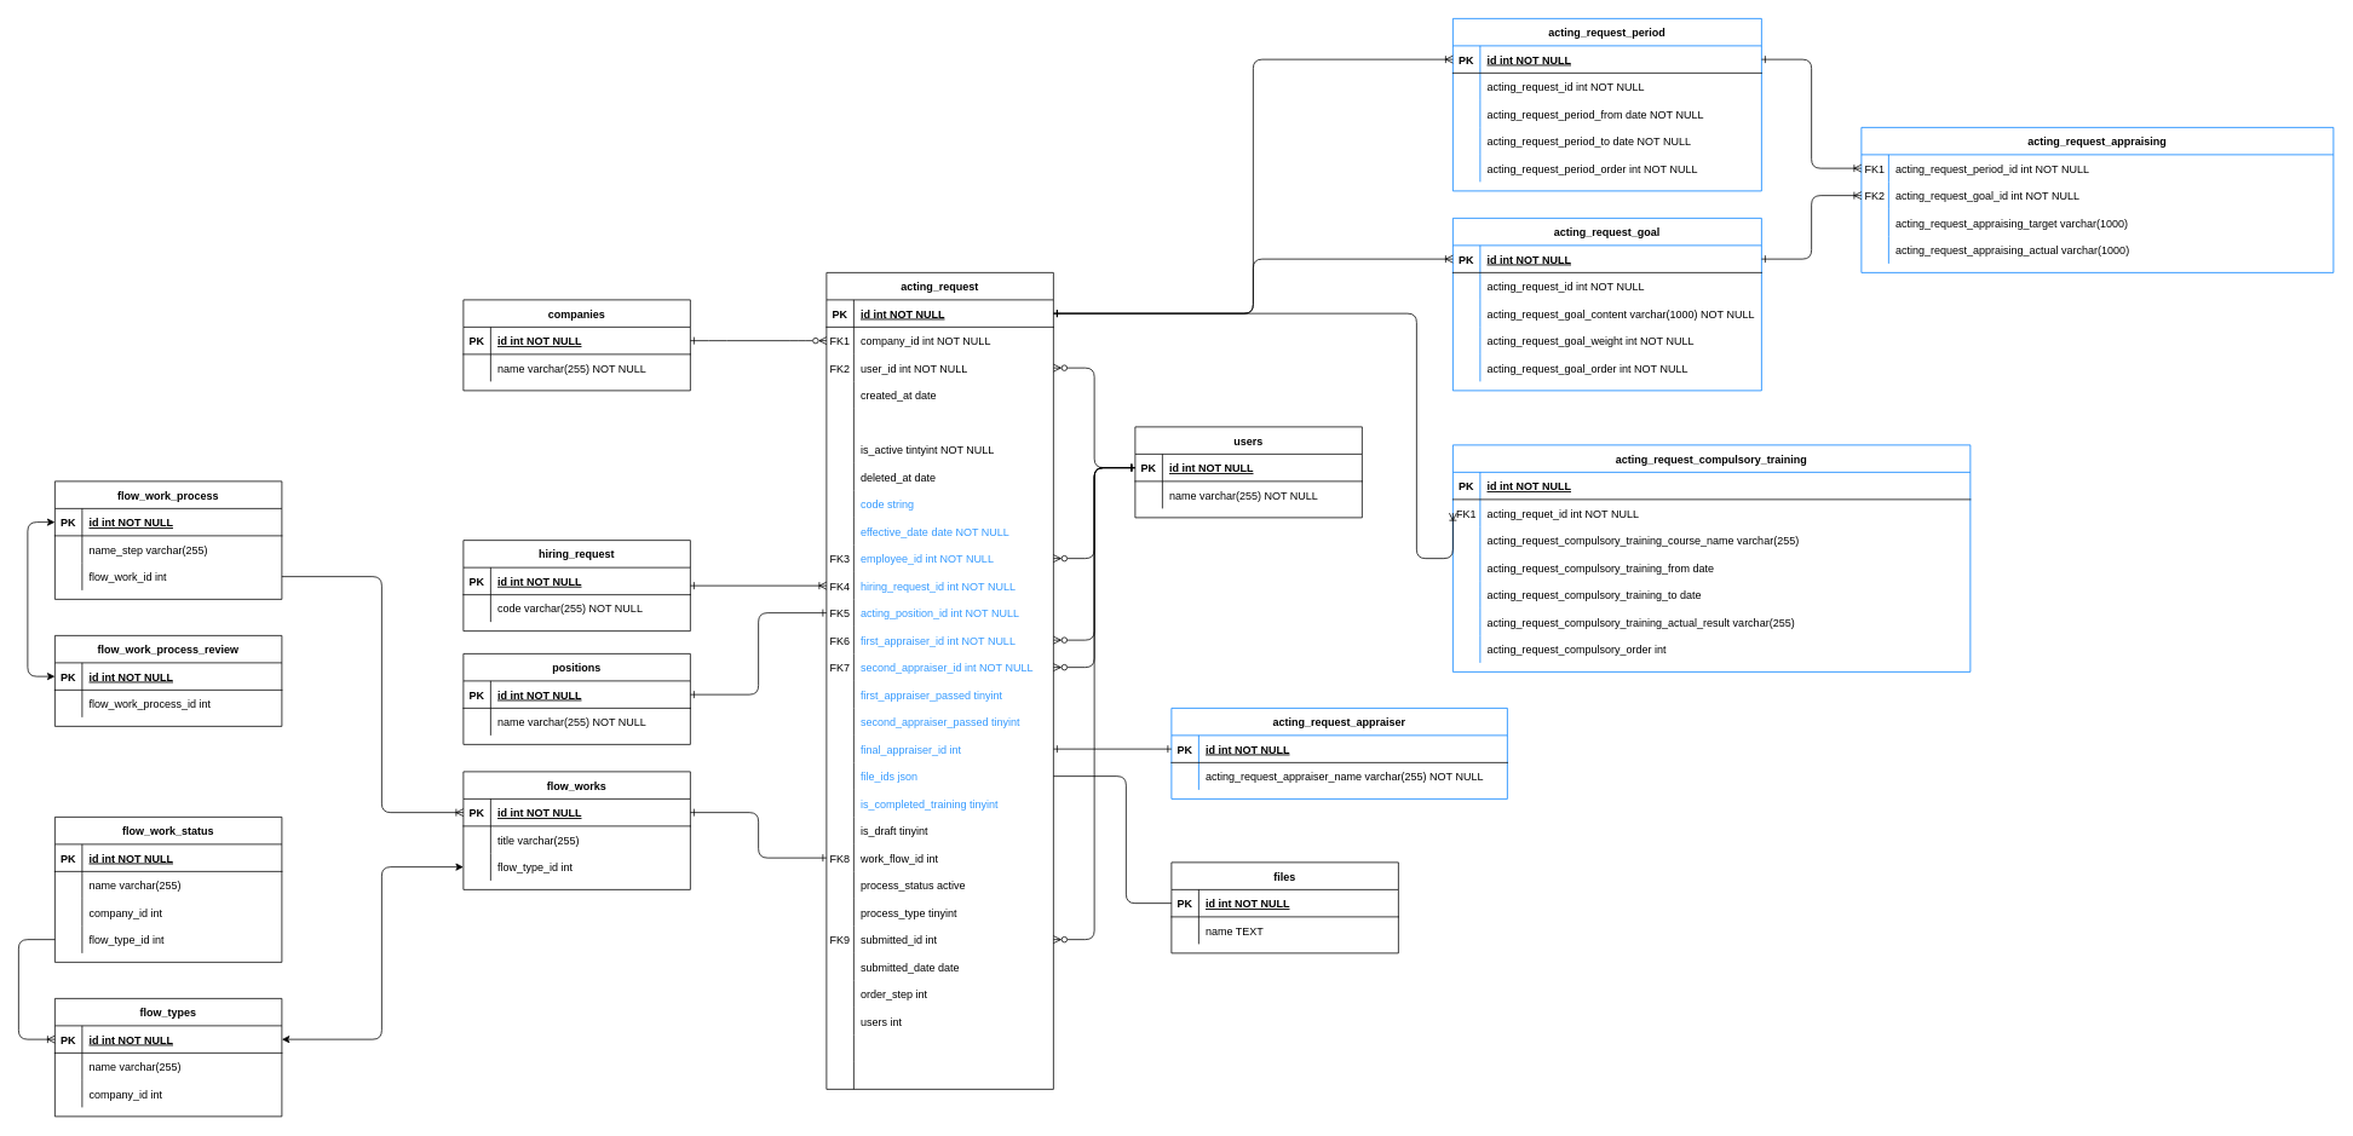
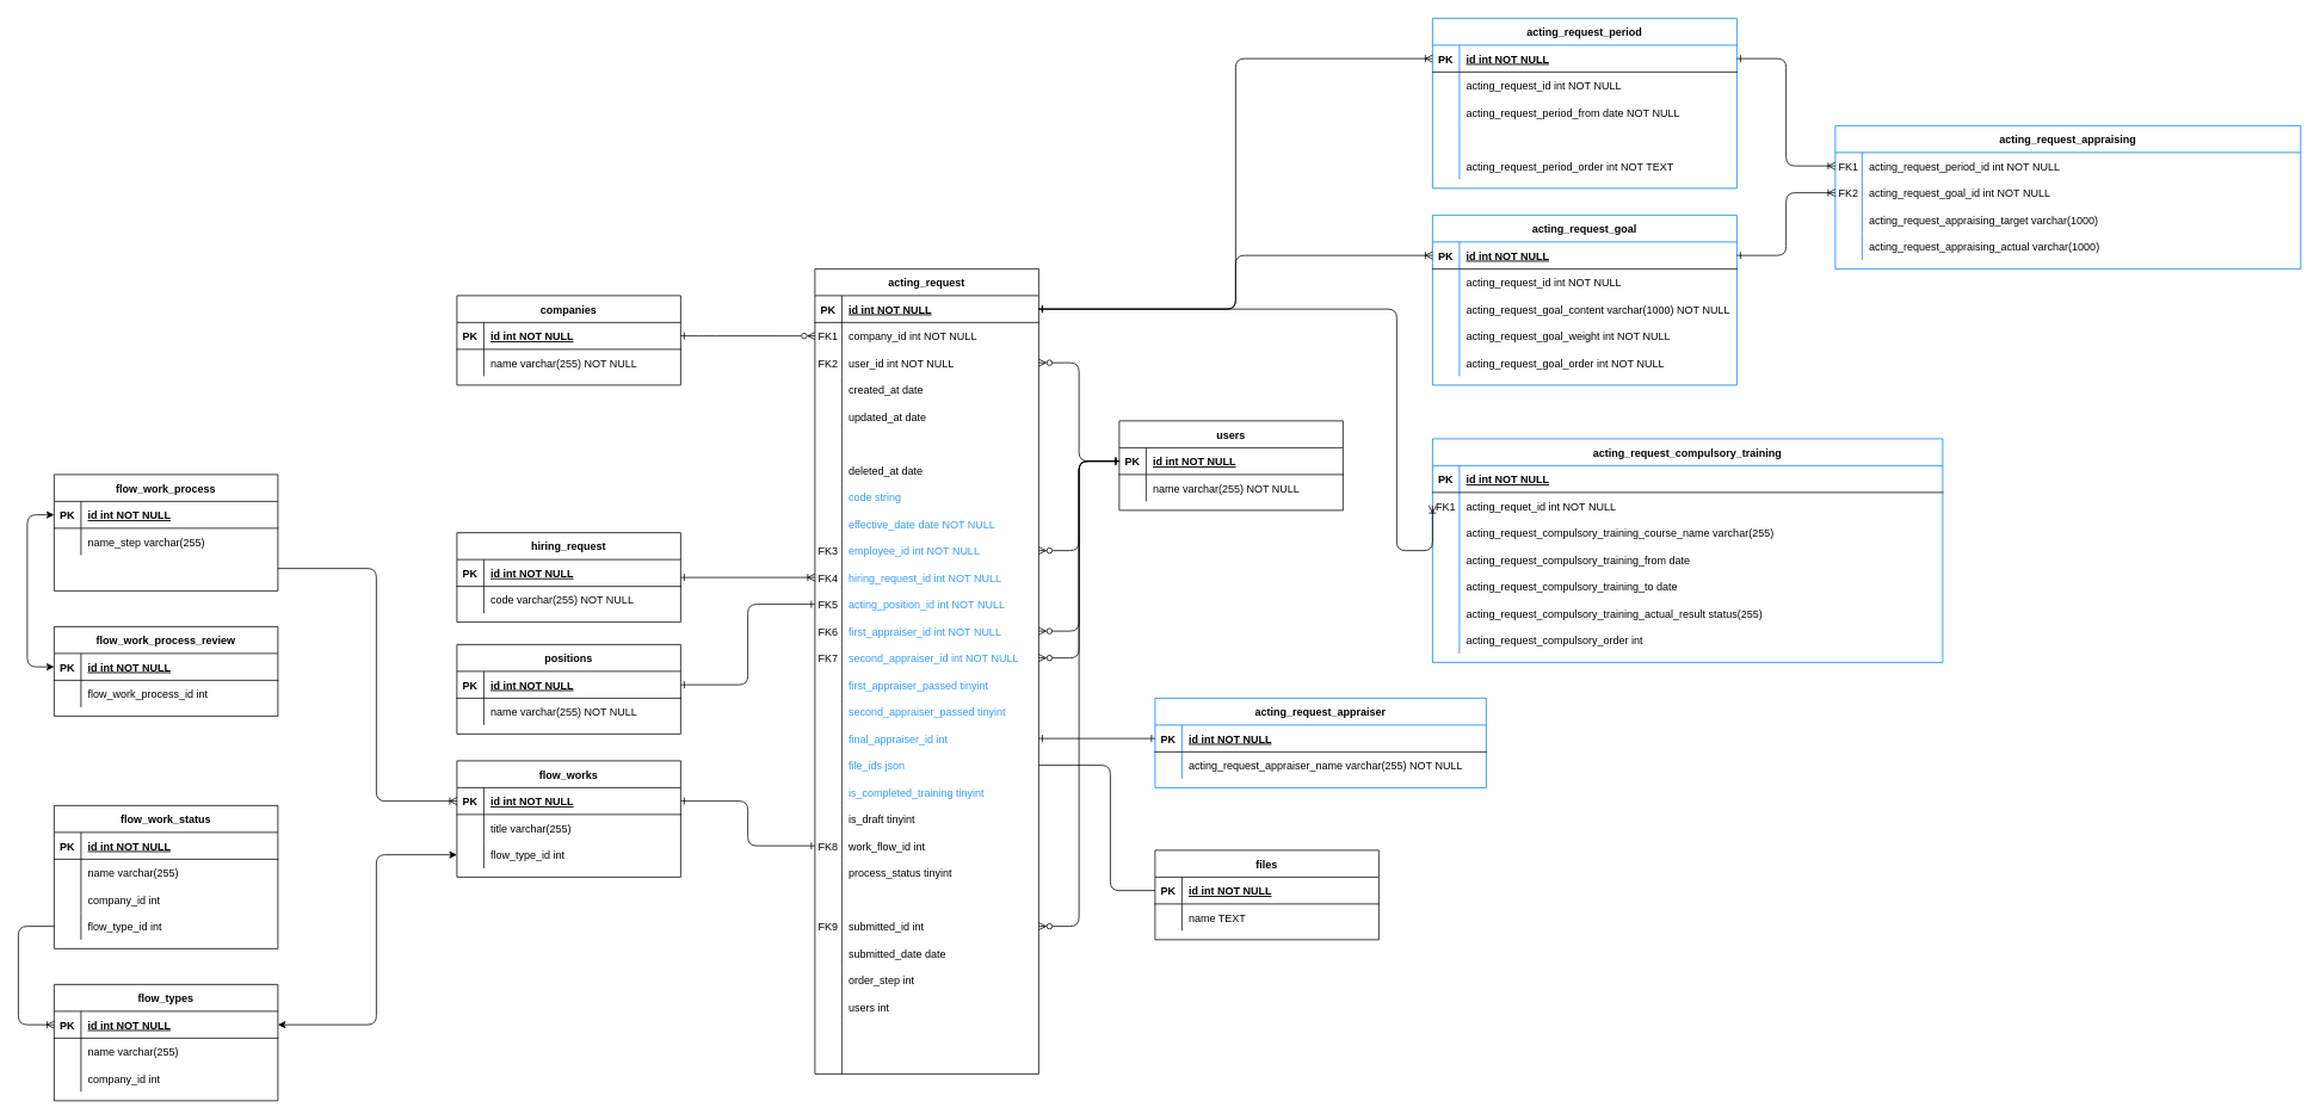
- <mxCell id="144" value="acting_request_period_to date NOT NULL" style="shape=partialRectangle;overflow=hidden;connectable=0;fillColor=none;top=0;left=0;bottom=0;right=0;align=left;spacingLeft=6;" parent="142" vertex="1"><mxGeometry x="30" width="310" height="30" as="geometry"><mxRectangle width="310" height="30" as="alternateBounds" /></mxGeometry></mxCell>
- <mxCell id="147" value="acting_request_period_order int NOT NULL" style="shape=partialRectangle;overflow=hidden;connectable=0;fillColor=none;top=0;left=0;bottom=0;right=0;align=left;spacingLeft=6;" parent="145" vertex="1"><mxGeometry x="30" width="310" height="30" as="geometry"><mxRectangle width="310" height="30" as="alternateBounds" /></mxGeometry></mxCell>
+ <mxCell id="147" value="acting_request_period_order int NOT TEXT" style="shape=partialRectangle;overflow=hidden;connectable=0;fillColor=none;top=0;left=0;bottom=0;right=0;align=left;spacingLeft=6;" parent="145" vertex="1"><mxGeometry x="30" width="310" height="30" as="geometry"><mxRectangle width="310" height="30" as="alternateBounds" /></mxGeometry></mxCell>
+ <mxCell id="18" value="updated_at date" style="shape=partialRectangle;overflow=hidden;connectable=0;fillColor=none;top=0;left=0;bottom=0;right=0;align=left;spacingLeft=6;" parent="16" vertex="1"><mxGeometry x="30" width="220" height="30" as="geometry"><mxRectangle width="220" height="30" as="alternateBounds" /></mxGeometry></mxCell>
- <mxCell id="21" value="is_active tintyint NOT NULL" style="shape=partialRectangle;overflow=hidden;connectable=0;fillColor=none;top=0;left=0;bottom=0;right=0;align=left;spacingLeft=6;" parent="19" vertex="1"><mxGeometry x="30" width="220" height="30" as="geometry"><mxRectangle width="220" height="30" as="alternateBounds" /></mxGeometry></mxCell>
- <mxCell id="251" value="flow_work_id int" style="shape=partialRectangle;overflow=hidden;connectable=0;fillColor=none;top=0;left=0;bottom=0;right=0;align=left;spacingLeft=6;" vertex="1" parent="249"><mxGeometry x="30" width="220" height="30" as="geometry"><mxRectangle width="220" height="30" as="alternateBounds" /></mxGeometry></mxCell>
- <mxCell id="197" value="acting_request_compulsory_training_actual_result varchar(255)" style="shape=partialRectangle;overflow=hidden;connectable=0;fillColor=none;top=0;left=0;bottom=0;right=0;align=left;spacingLeft=6;" parent="195" vertex="1"><mxGeometry x="30" width="540" height="30" as="geometry"><mxRectangle width="540" height="30" as="alternateBounds" /></mxGeometry></mxCell>
+ <mxCell id="197" value="acting_request_compulsory_training_actual_result status(255)" style="shape=partialRectangle;overflow=hidden;connectable=0;fillColor=none;top=0;left=0;bottom=0;right=0;align=left;spacingLeft=6;" parent="195" vertex="1"><mxGeometry x="30" width="540" height="30" as="geometry"><mxRectangle width="540" height="30" as="alternateBounds" /></mxGeometry></mxCell>
- <mxCell id="69" value="process_status active" style="shape=partialRectangle;overflow=hidden;connectable=0;fillColor=none;top=0;left=0;bottom=0;right=0;align=left;spacingLeft=6;" parent="67" vertex="1"><mxGeometry x="30" width="220" height="30" as="geometry"><mxRectangle width="220" height="30" as="alternateBounds" /></mxGeometry></mxCell>
+ <mxCell id="69" value="process_status tinyint" style="shape=partialRectangle;overflow=hidden;connectable=0;fillColor=none;top=0;left=0;bottom=0;right=0;align=left;spacingLeft=6;" parent="67" vertex="1"><mxGeometry x="30" width="220" height="30" as="geometry"><mxRectangle width="220" height="30" as="alternateBounds" /></mxGeometry></mxCell>
- <mxCell id="72" value="process_type tinyint" style="shape=partialRectangle;overflow=hidden;connectable=0;fillColor=none;top=0;left=0;bottom=0;right=0;align=left;spacingLeft=6;" parent="70" vertex="1"><mxGeometry x="30" width="220" height="30" as="geometry"><mxRectangle width="220" height="30" as="alternateBounds" /></mxGeometry></mxCell>
